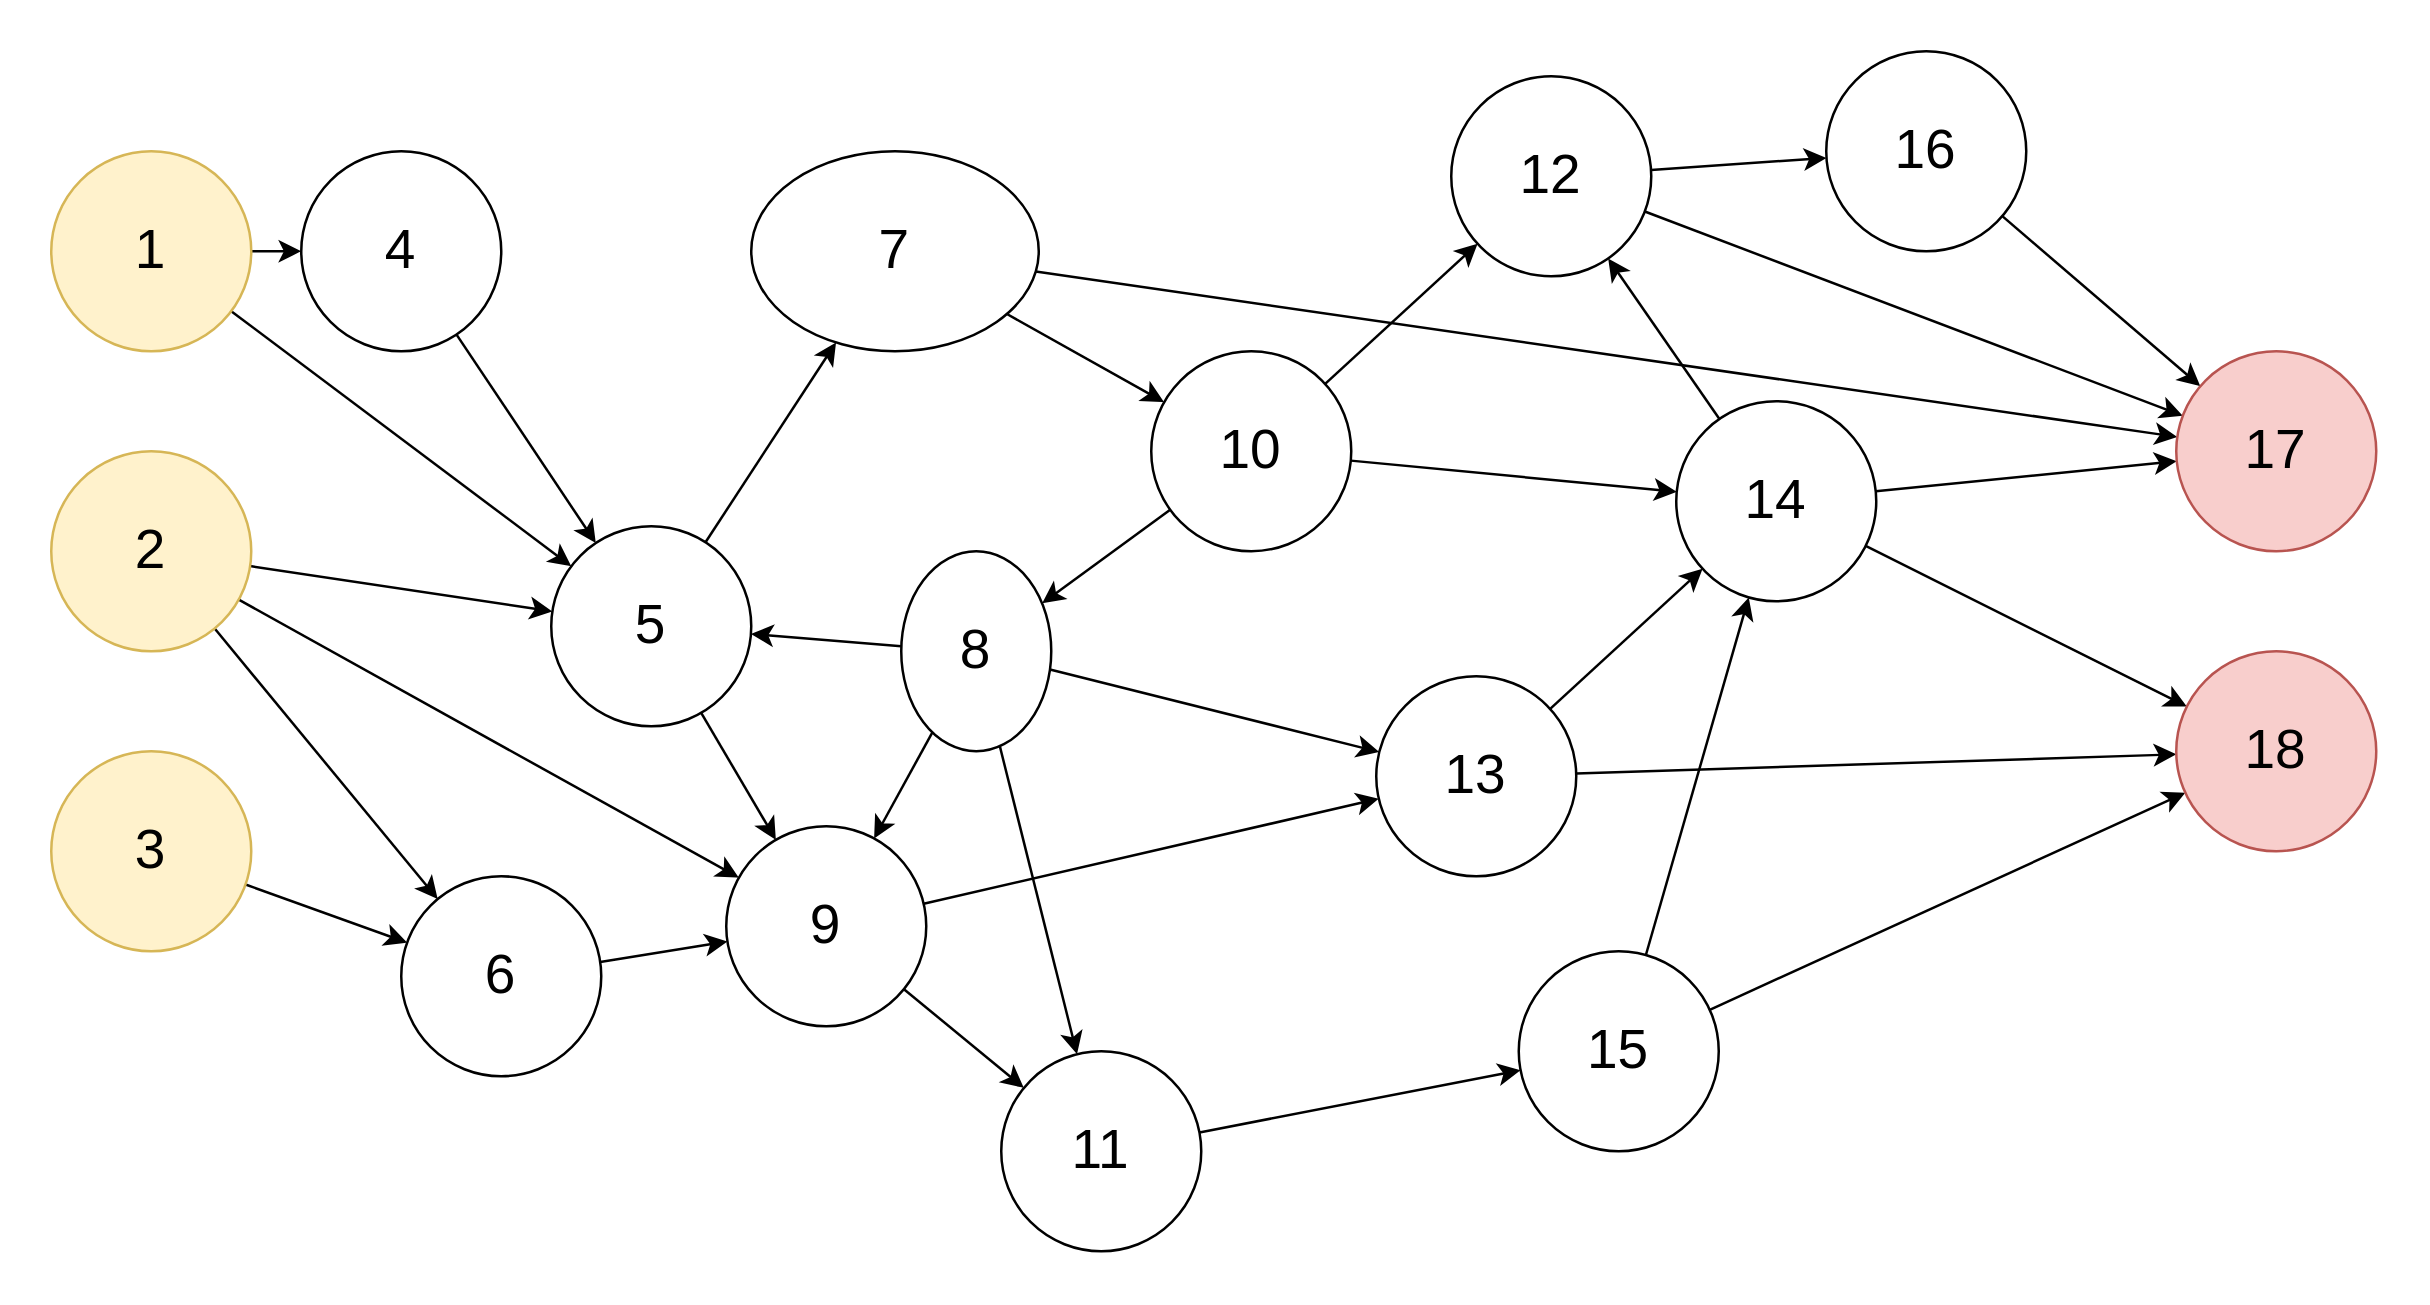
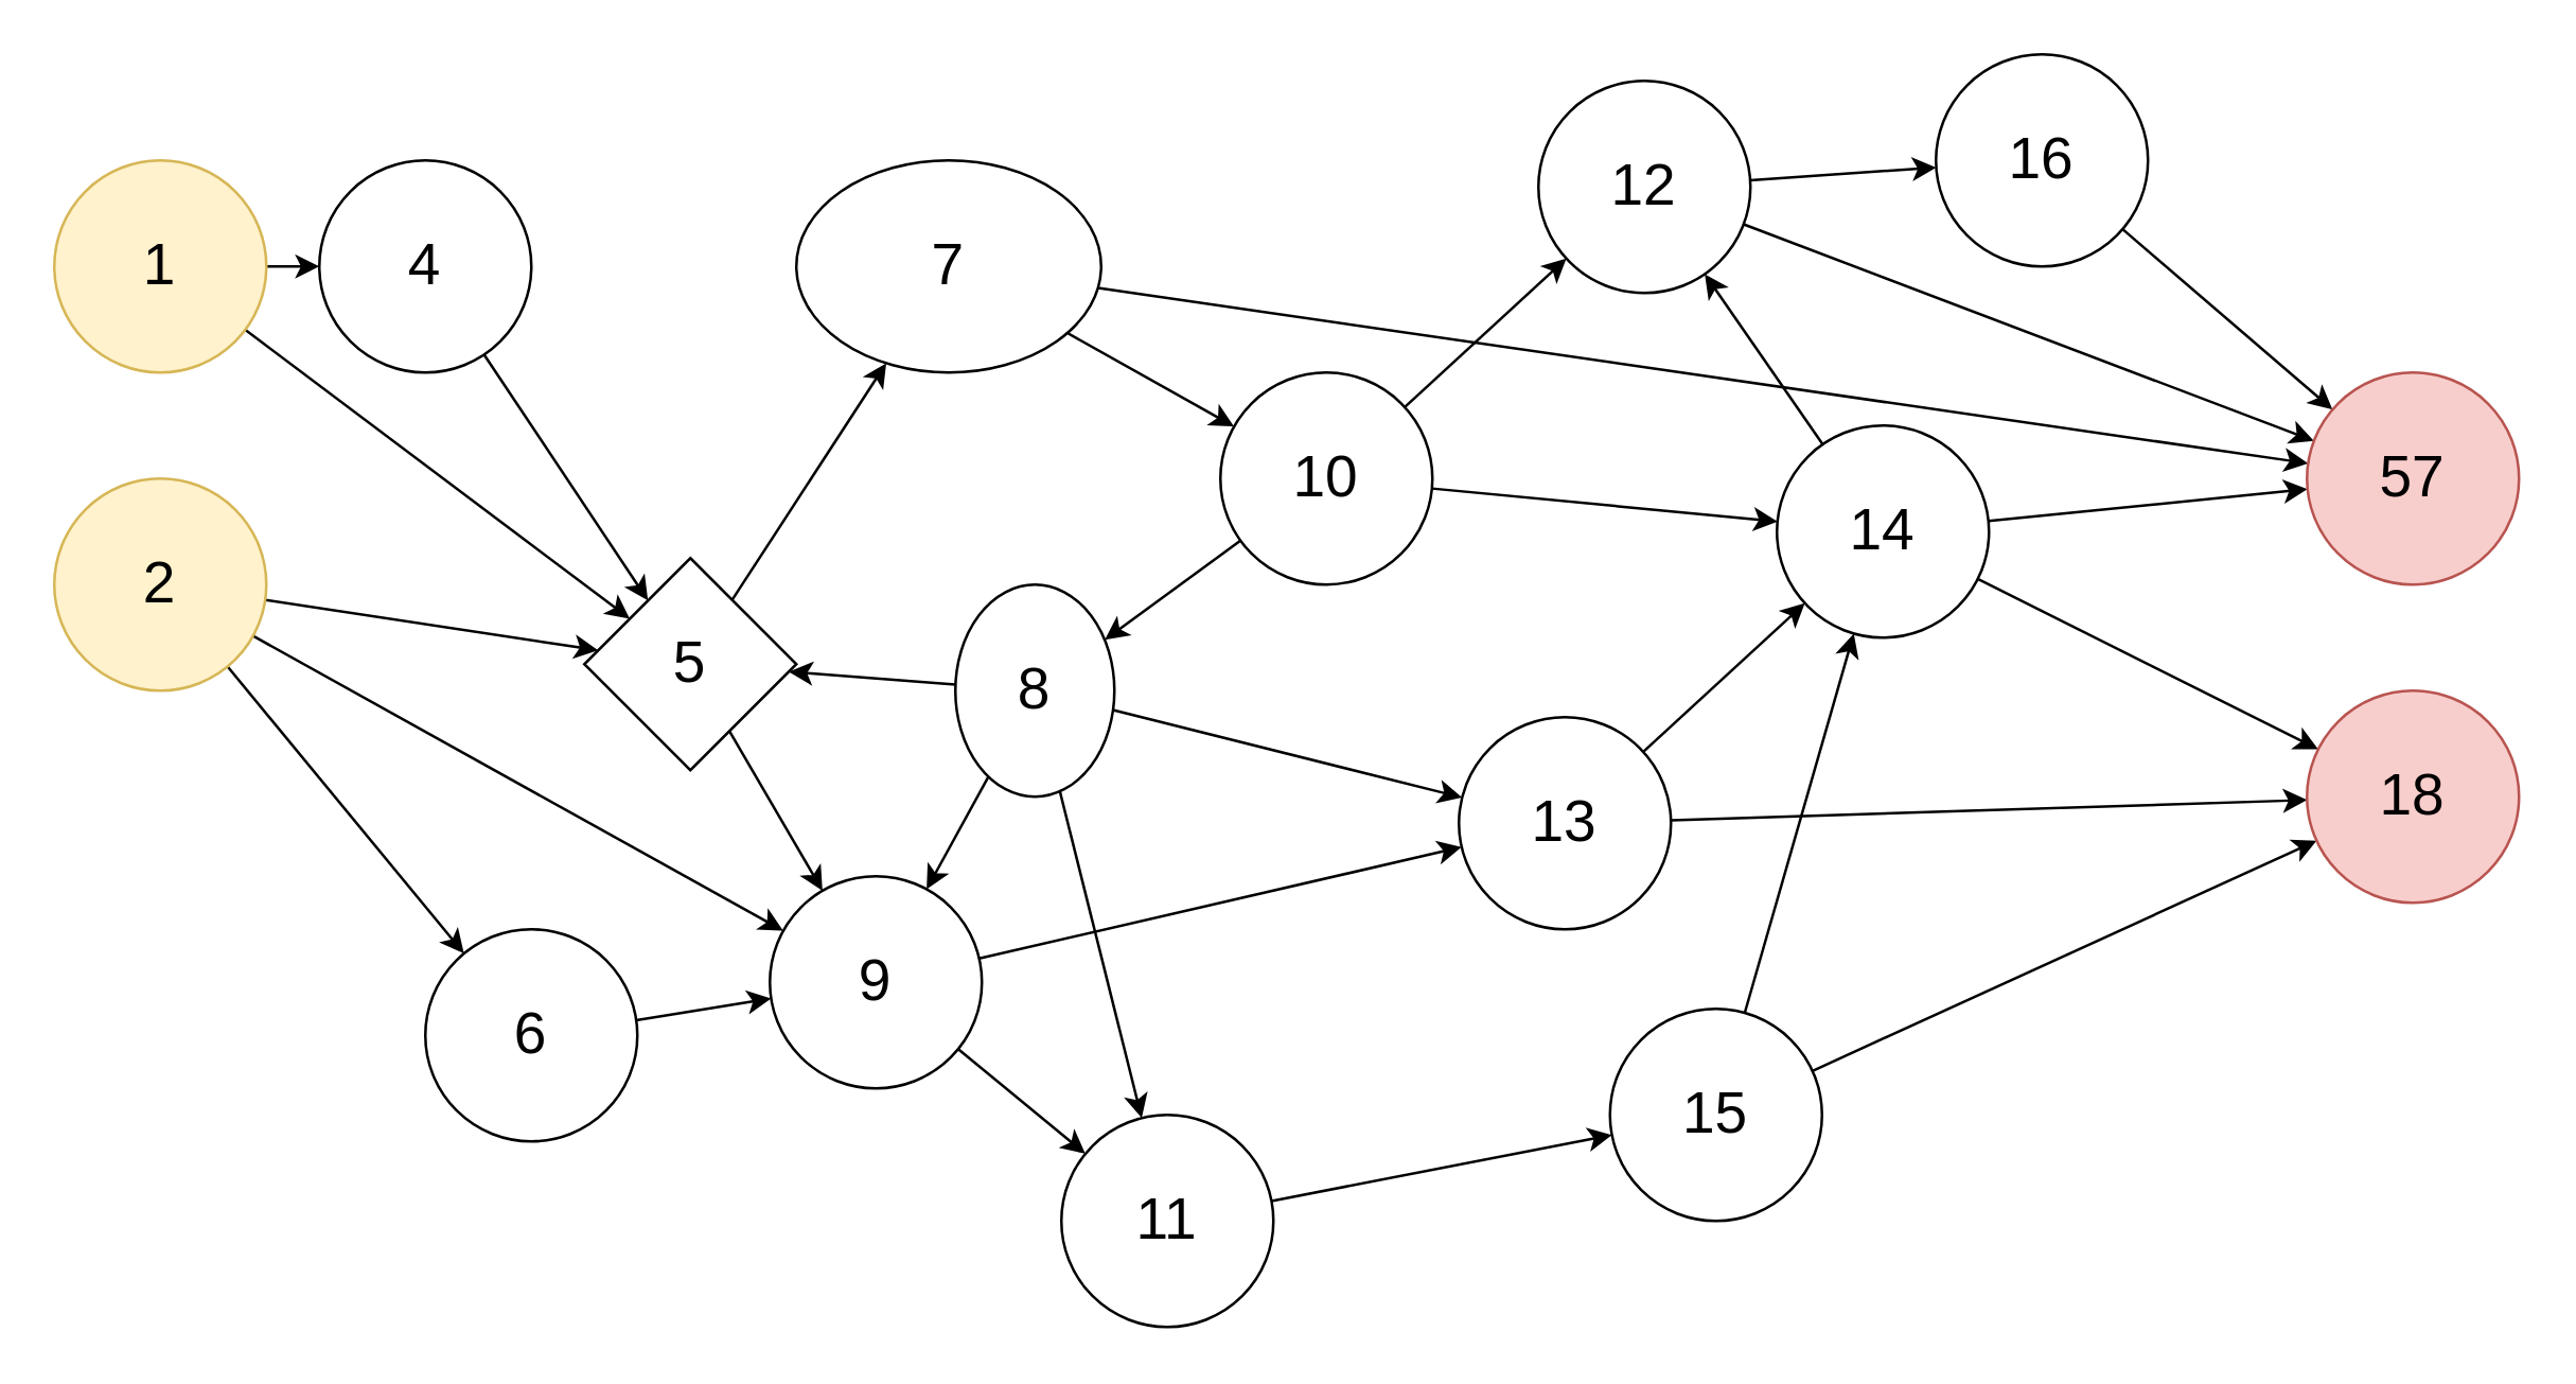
- <mxCell id="50" value="17" style="ellipse;whiteSpace=wrap;html=1;aspect=fixed;fillColor=#f8cecc;strokeColor=#b85450;fontSize=22;" vertex="1" parent="1"><mxGeometry x="870" y="140" width="80" height="80" as="geometry" /></mxCell>
+ <mxCell id="50" value="57" style="ellipse;whiteSpace=wrap;html=1;aspect=fixed;fillColor=#f8cecc;strokeColor=#b85450;fontSize=22;" vertex="1" parent="1"><mxGeometry x="870" y="140" width="80" height="80" as="geometry" /></mxCell>
- <mxCell id="15" value="5" style="ellipse;whiteSpace=wrap;html=1;aspect=fixed;fontSize=22;" vertex="1" parent="1"><mxGeometry x="220" y="210" width="80" height="80" as="geometry" /></mxCell>
+ <mxCell id="15" value="5" style="rhombus;whiteSpace=wrap;html=1;aspect=fixed;fontSize=22;" vertex="1" parent="1"><mxGeometry x="220" y="210" width="80" height="80" as="geometry" /></mxCell>
- <mxCell id="10" value="3" style="ellipse;whiteSpace=wrap;html=1;aspect=fixed;fillColor=#fff2cc;strokeColor=#d6b656;fontSize=22;" vertex="1" parent="1"><mxGeometry x="20" y="300" width="80" height="80" as="geometry" /></mxCell>
- <mxCell id="9" style="rounded=0;orthogonalLoop=1;jettySize=auto;html=1;fontSize=22;" edge="1" parent="1" source="10" target="17"><mxGeometry relative="1" as="geometry" /></mxCell>
